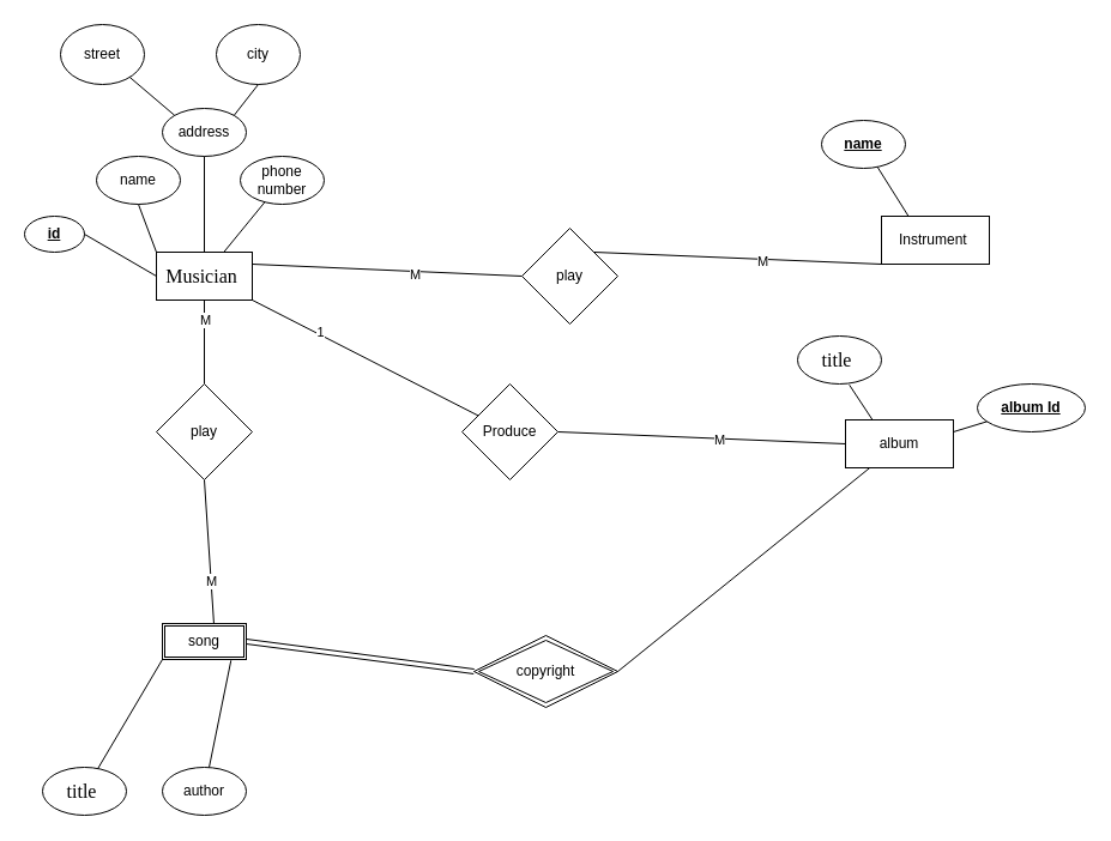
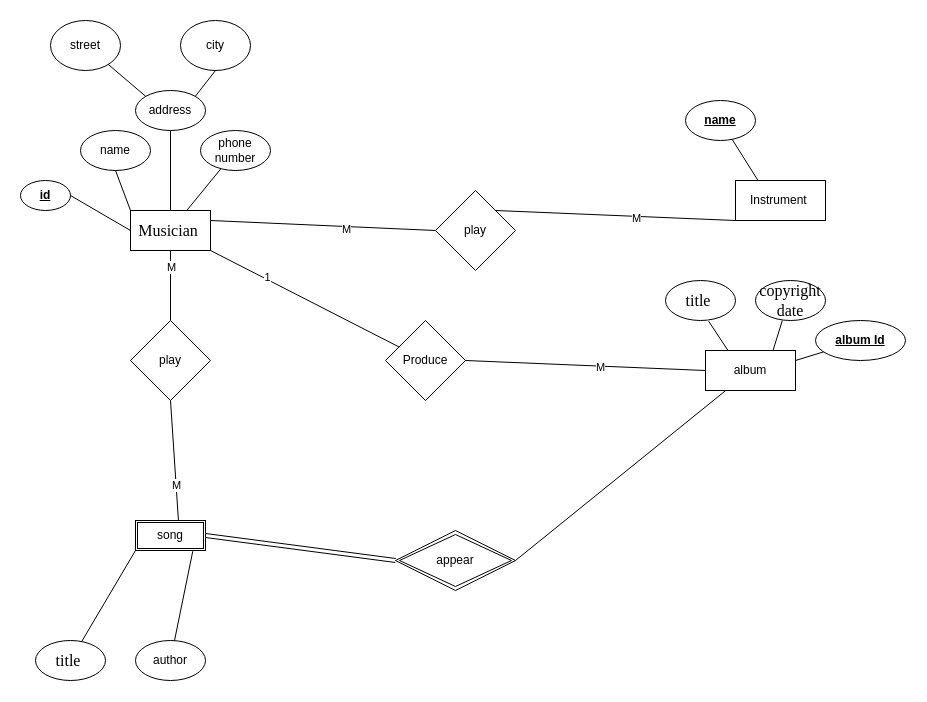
+ <mxCell id="18" value="&lt;span style=&quot;font-size:12.0pt;font-family:&amp;quot;Cambria&amp;quot;,serif;&lt;br/&gt;mso-fareast-font-family:&amp;quot;Times New Roman&amp;quot;;mso-bidi-font-family:TimesNewRomanPSMT;&lt;br/&gt;mso-ansi-language:EN-US;mso-fareast-language:EN-US;mso-bidi-language:AR-EG&quot;&gt;copyright&lt;br/&gt;date&lt;/span&gt;" style="ellipse;whiteSpace=wrap;html=1;" parent="14" vertex="1"><mxGeometry x="90" width="70" height="40" as="geometry" /></mxCell>
+ <mxCell id="19" style="edgeStyle=none;rounded=0;orthogonalLoop=1;jettySize=auto;html=1;exitX=0.75;exitY=0;exitDx=0;exitDy=0;entryX=0.383;entryY=1;entryDx=0;entryDy=0;entryPerimeter=0;endArrow=none;endFill=0;" parent="14" source="15" target="18" edge="1"><mxGeometry relative="1" as="geometry" /></mxCell>
- <mxCell id="45" value="copyright" style="shape=rhombus;double=1;perimeter=rhombusPerimeter;whiteSpace=wrap;html=1;align=center;rounded=0;shadow=0;glass=0;comic=0;sketch=0;fillColor=default;gradientColor=none;" parent="1" vertex="1"><mxGeometry x="395" y="530" width="120" height="60" as="geometry" /></mxCell>
+ <mxCell id="45" value="appear" style="shape=rhombus;double=1;perimeter=rhombusPerimeter;whiteSpace=wrap;html=1;align=center;rounded=0;shadow=0;glass=0;comic=0;sketch=0;fillColor=default;gradientColor=none;" parent="1" vertex="1"><mxGeometry x="395" y="530" width="120" height="60" as="geometry" /></mxCell>
